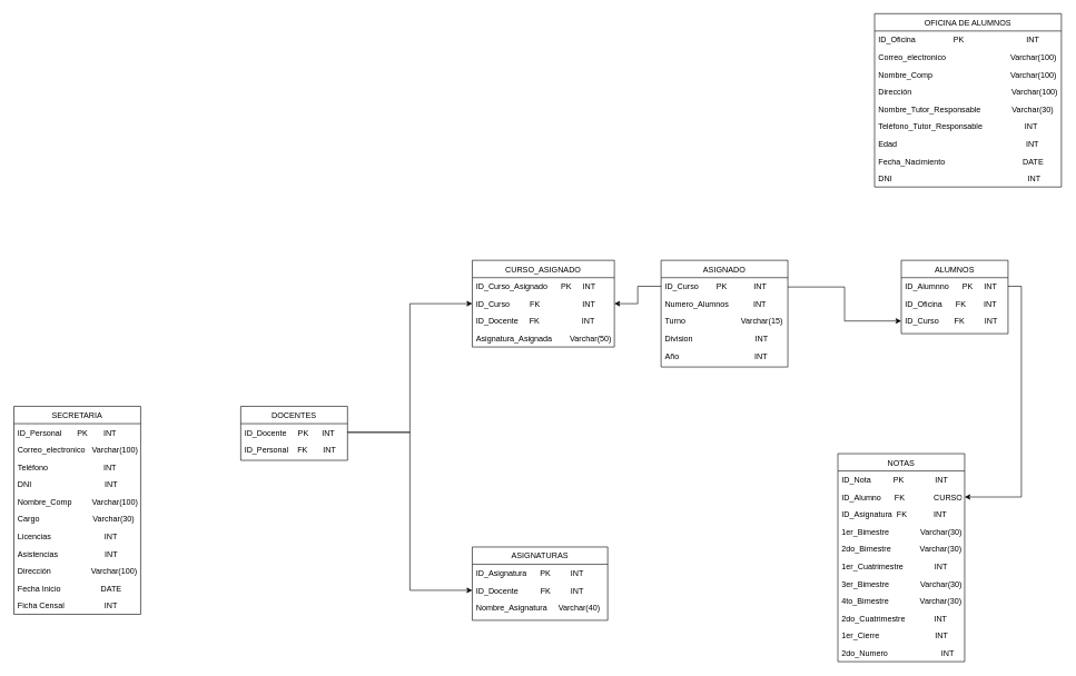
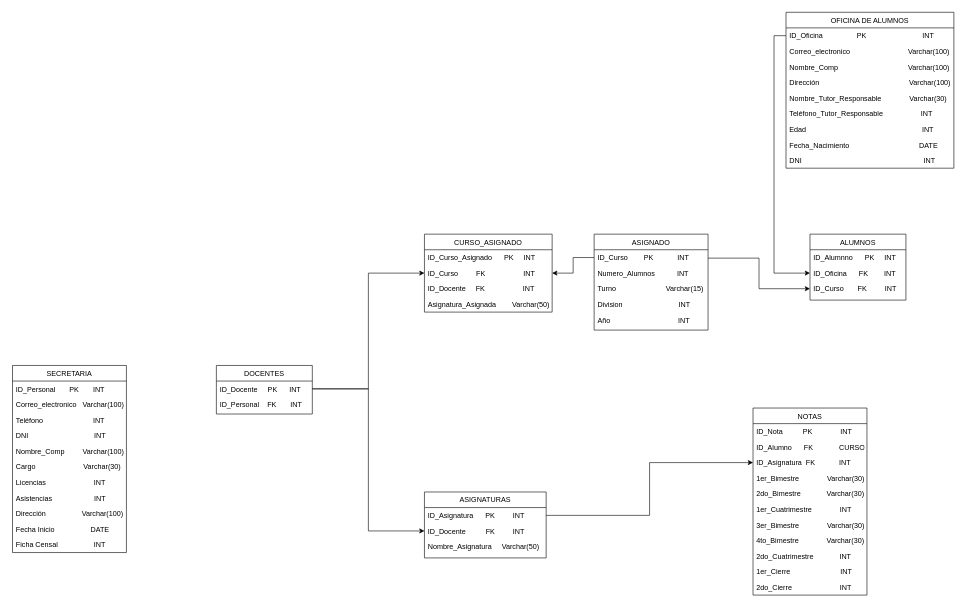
+ <mxCell id="50" style="edgeStyle=orthogonalEdgeStyle;rounded=0;orthogonalLoop=1;jettySize=auto;html=1;exitX=0;exitY=0.5;exitDx=0;exitDy=0;entryX=0;entryY=0.5;entryDx=0;entryDy=0;" parent="1" source="41" target="38" edge="1"><mxGeometry relative="1" as="geometry" /></mxCell>
- <mxCell id="63" style="edgeStyle=orthogonalEdgeStyle;rounded=0;orthogonalLoop=1;jettySize=auto;html=1;exitX=1;exitY=0.5;exitDx=0;exitDy=0;entryX=1;entryY=0.5;entryDx=0;entryDy=0;" parent="1" source="37" target="53" edge="1"><mxGeometry relative="1" as="geometry" /></mxCell>
+ <mxCell id="64" style="edgeStyle=orthogonalEdgeStyle;rounded=0;orthogonalLoop=1;jettySize=auto;html=1;exitX=1;exitY=0.5;exitDx=0;exitDy=0;" parent="1" source="24" target="54" edge="1"><mxGeometry relative="1" as="geometry" /></mxCell>
- <mxCell id="26" value="Nombre_Asignatura     Varchar(40)" style="text;align=left;verticalAlign=top;spacingLeft=4;spacingRight=4;overflow=hidden;rotatable=0;points=[[0,0.5],[1,0.5]];portConstraint=eastwest;rounded=0;shadow=0;html=0;" parent="23" vertex="1"><mxGeometry y="78" width="203" height="26" as="geometry" /></mxCell>
+ <mxCell id="26" value="Nombre_Asignatura     Varchar(50)" style="text;align=left;verticalAlign=top;spacingLeft=4;spacingRight=4;overflow=hidden;rotatable=0;points=[[0,0.5],[1,0.5]];portConstraint=eastwest;rounded=0;shadow=0;html=0;" parent="23" vertex="1"><mxGeometry y="78" width="203" height="26" as="geometry" /></mxCell>
- <mxCell id="62" value="2do_Numero                        INT" style="text;align=left;verticalAlign=top;spacingLeft=4;spacingRight=4;overflow=hidden;rotatable=0;points=[[0,0.5],[1,0.5]];portConstraint=eastwest;rounded=0;shadow=0;html=0;" parent="51" vertex="1"><mxGeometry y="286" width="190" height="26" as="geometry" /></mxCell>
+ <mxCell id="62" value="2do_Cierre                        INT" style="text;align=left;verticalAlign=top;spacingLeft=4;spacingRight=4;overflow=hidden;rotatable=0;points=[[0,0.5],[1,0.5]];portConstraint=eastwest;rounded=0;shadow=0;html=0;" parent="51" vertex="1"><mxGeometry y="286" width="190" height="26" as="geometry" /></mxCell>
